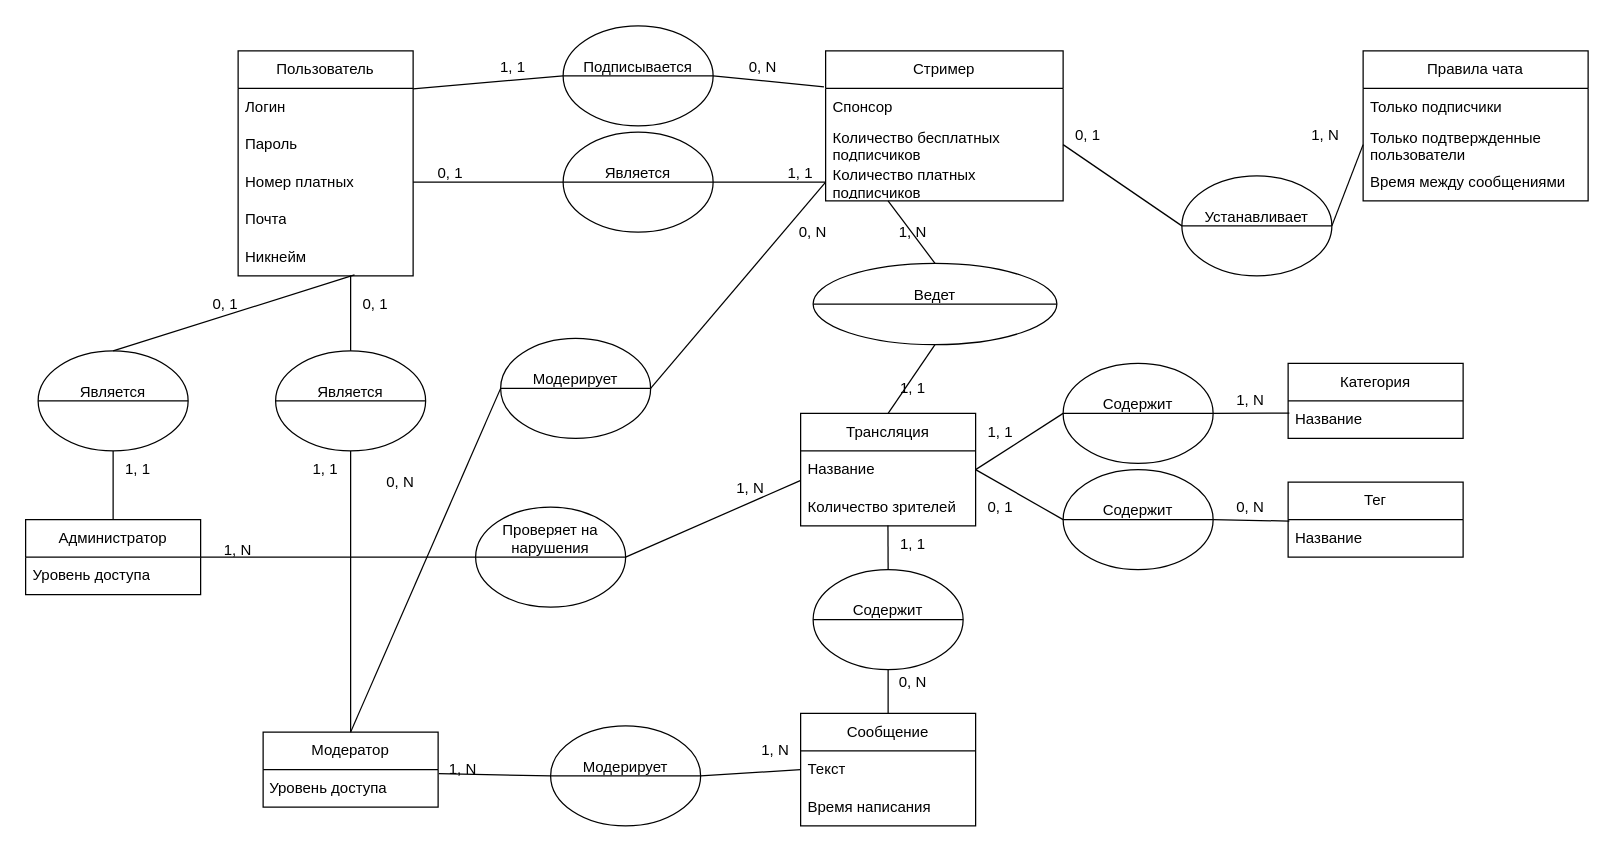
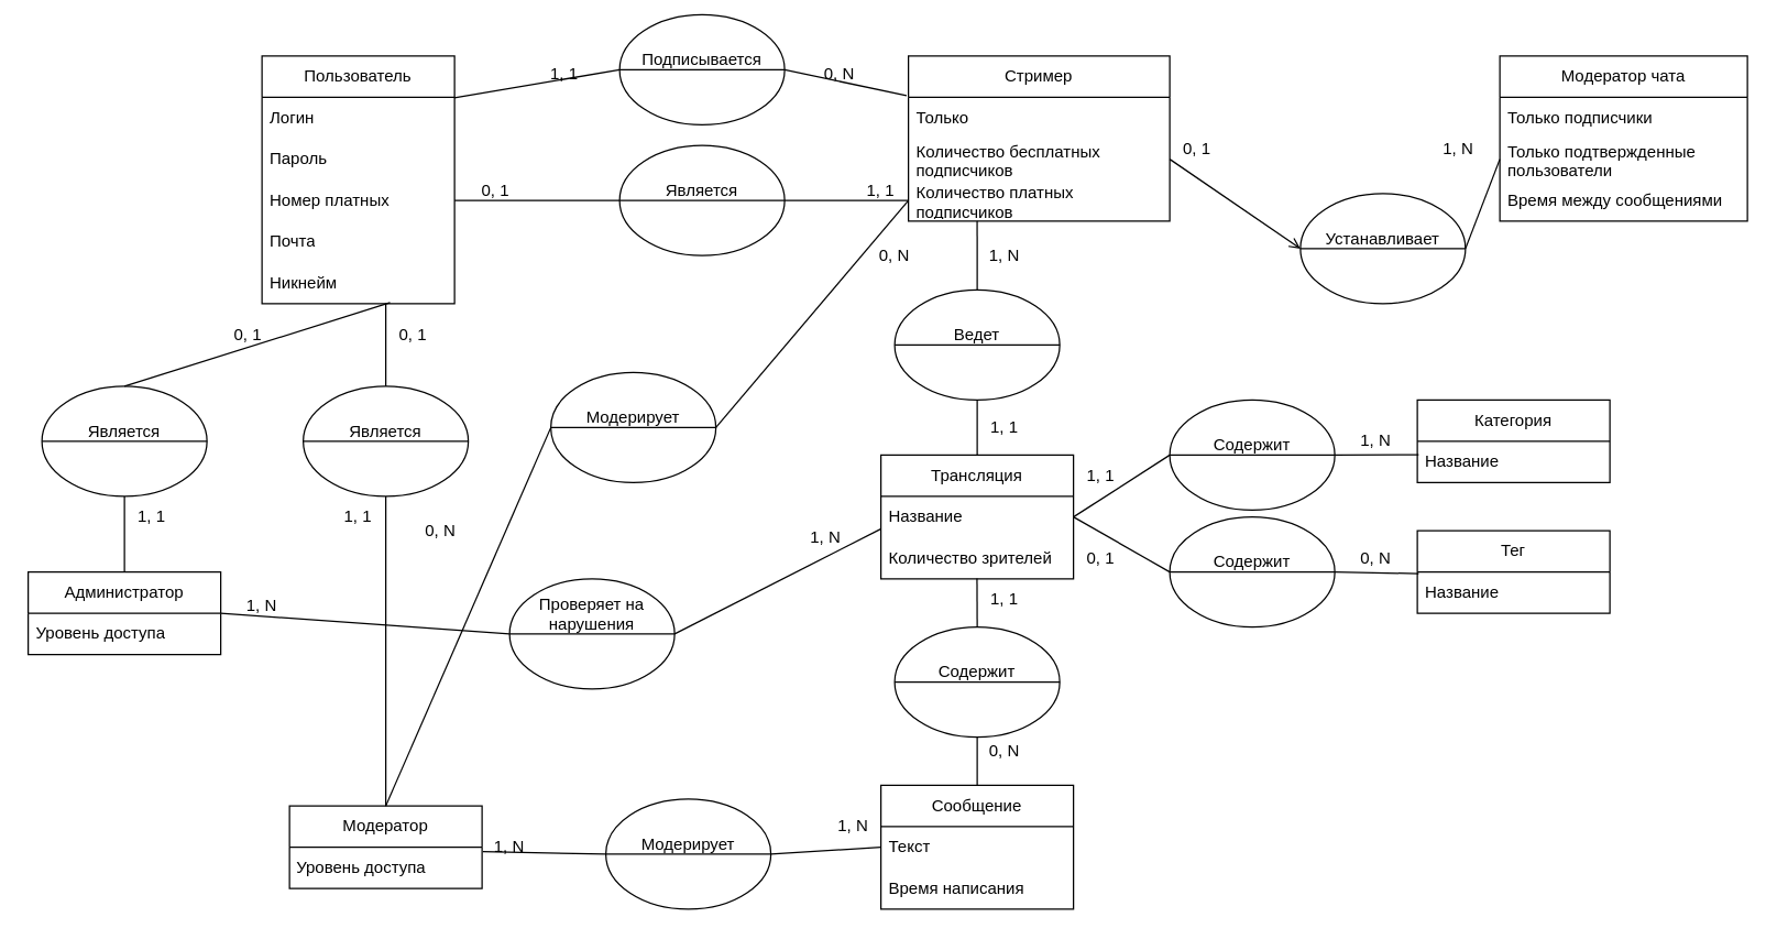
- <mxCell id="58" value="Правила чата" style="swimlane;fontStyle=0;childLayout=stackLayout;horizontal=1;startSize=30;horizontalStack=0;resizeParent=1;resizeParentMax=0;resizeLast=0;collapsible=1;marginBottom=0;whiteSpace=wrap;html=1;" parent="1" vertex="1"><mxGeometry x="1090" y="40" width="180" height="120" as="geometry" /></mxCell>
+ <mxCell id="58" value="Модератор чата" style="swimlane;fontStyle=0;childLayout=stackLayout;horizontal=1;startSize=30;horizontalStack=0;resizeParent=1;resizeParentMax=0;resizeLast=0;collapsible=1;marginBottom=0;whiteSpace=wrap;html=1;" parent="1" vertex="1"><mxGeometry x="1090" y="40" width="180" height="120" as="geometry" /></mxCell>
- <mxCell id="96" value="Подписывается&lt;div&gt;&lt;br&gt;&lt;/div&gt;" style="ellipse;whiteSpace=wrap;html=1;" parent="1" vertex="1"><mxGeometry x="450" y="20" width="120" height="80" as="geometry" /></mxCell>
+ <mxCell id="96" value="Подписывается&lt;div&gt;&lt;br&gt;&lt;/div&gt;" style="ellipse;whiteSpace=wrap;html=1;" parent="1" vertex="1"><mxGeometry x="450" y="10" width="120" height="80" as="geometry" /></mxCell>
- <mxCell id="10" value="Спонсор" style="text;strokeColor=none;fillColor=none;align=left;verticalAlign=middle;spacingLeft=4;spacingRight=4;overflow=hidden;points=[[0,0.5],[1,0.5]];portConstraint=eastwest;rotatable=0;whiteSpace=wrap;html=1;" parent="9" vertex="1"><mxGeometry y="30" width="190" height="30" as="geometry" /></mxCell>
+ <mxCell id="10" value="Только" style="text;strokeColor=none;fillColor=none;align=left;verticalAlign=middle;spacingLeft=4;spacingRight=4;overflow=hidden;points=[[0,0.5],[1,0.5]];portConstraint=eastwest;rotatable=0;whiteSpace=wrap;html=1;" parent="9" vertex="1"><mxGeometry y="30" width="190" height="30" as="geometry" /></mxCell>
- <mxCell id="64" value="" style="endArrow=none;html=1;rounded=0;exitX=1;exitY=0.5;exitDx=0;exitDy=0;entryX=0;entryY=0.5;entryDx=0;entryDy=0;" parent="1" source="11" target="62" edge="1"><mxGeometry width="50" height="50" relative="1" as="geometry"><mxPoint x="870" y="130" as="sourcePoint" /><mxPoint x="920" y="80" as="targetPoint" /></mxGeometry></mxCell>
+ <mxCell id="64" value="" style="endArrow=open;html=1;rounded=0;exitX=1;exitY=0.5;exitDx=0;exitDy=0;entryX=0;entryY=0.5;entryDx=0;entryDy=0;" parent="1" source="11" target="62" edge="1"><mxGeometry width="50" height="50" relative="1" as="geometry"><mxPoint x="870" y="130" as="sourcePoint" /><mxPoint x="920" y="80" as="targetPoint" /></mxGeometry></mxCell>
- <mxCell id="43" value="Ведет&lt;div&gt;&lt;br&gt;&lt;/div&gt;" style="ellipse;whiteSpace=wrap;html=1;" parent="1" vertex="1"><mxGeometry x="650" y="210" width="195" height="65" as="geometry" /></mxCell>
+ <mxCell id="43" value="Ведет&lt;div&gt;&lt;br&gt;&lt;/div&gt;" style="ellipse;whiteSpace=wrap;html=1;" parent="1" vertex="1"><mxGeometry x="650" y="210" width="120" height="80" as="geometry" /></mxCell>
- <mxCell id="84" value="Проверяет на нарушения&lt;div&gt;&lt;br&gt;&lt;/div&gt;&lt;div&gt;&lt;br&gt;&lt;/div&gt;" style="ellipse;whiteSpace=wrap;html=1;" parent="1" vertex="1"><mxGeometry x="380" y="405" width="120" height="80" as="geometry" /></mxCell>
+ <mxCell id="84" value="Проверяет на нарушения&lt;div&gt;&lt;br&gt;&lt;/div&gt;&lt;div&gt;&lt;br&gt;&lt;/div&gt;" style="ellipse;whiteSpace=wrap;html=1;" parent="1" vertex="1"><mxGeometry x="370" y="420" width="120" height="80" as="geometry" /></mxCell>
